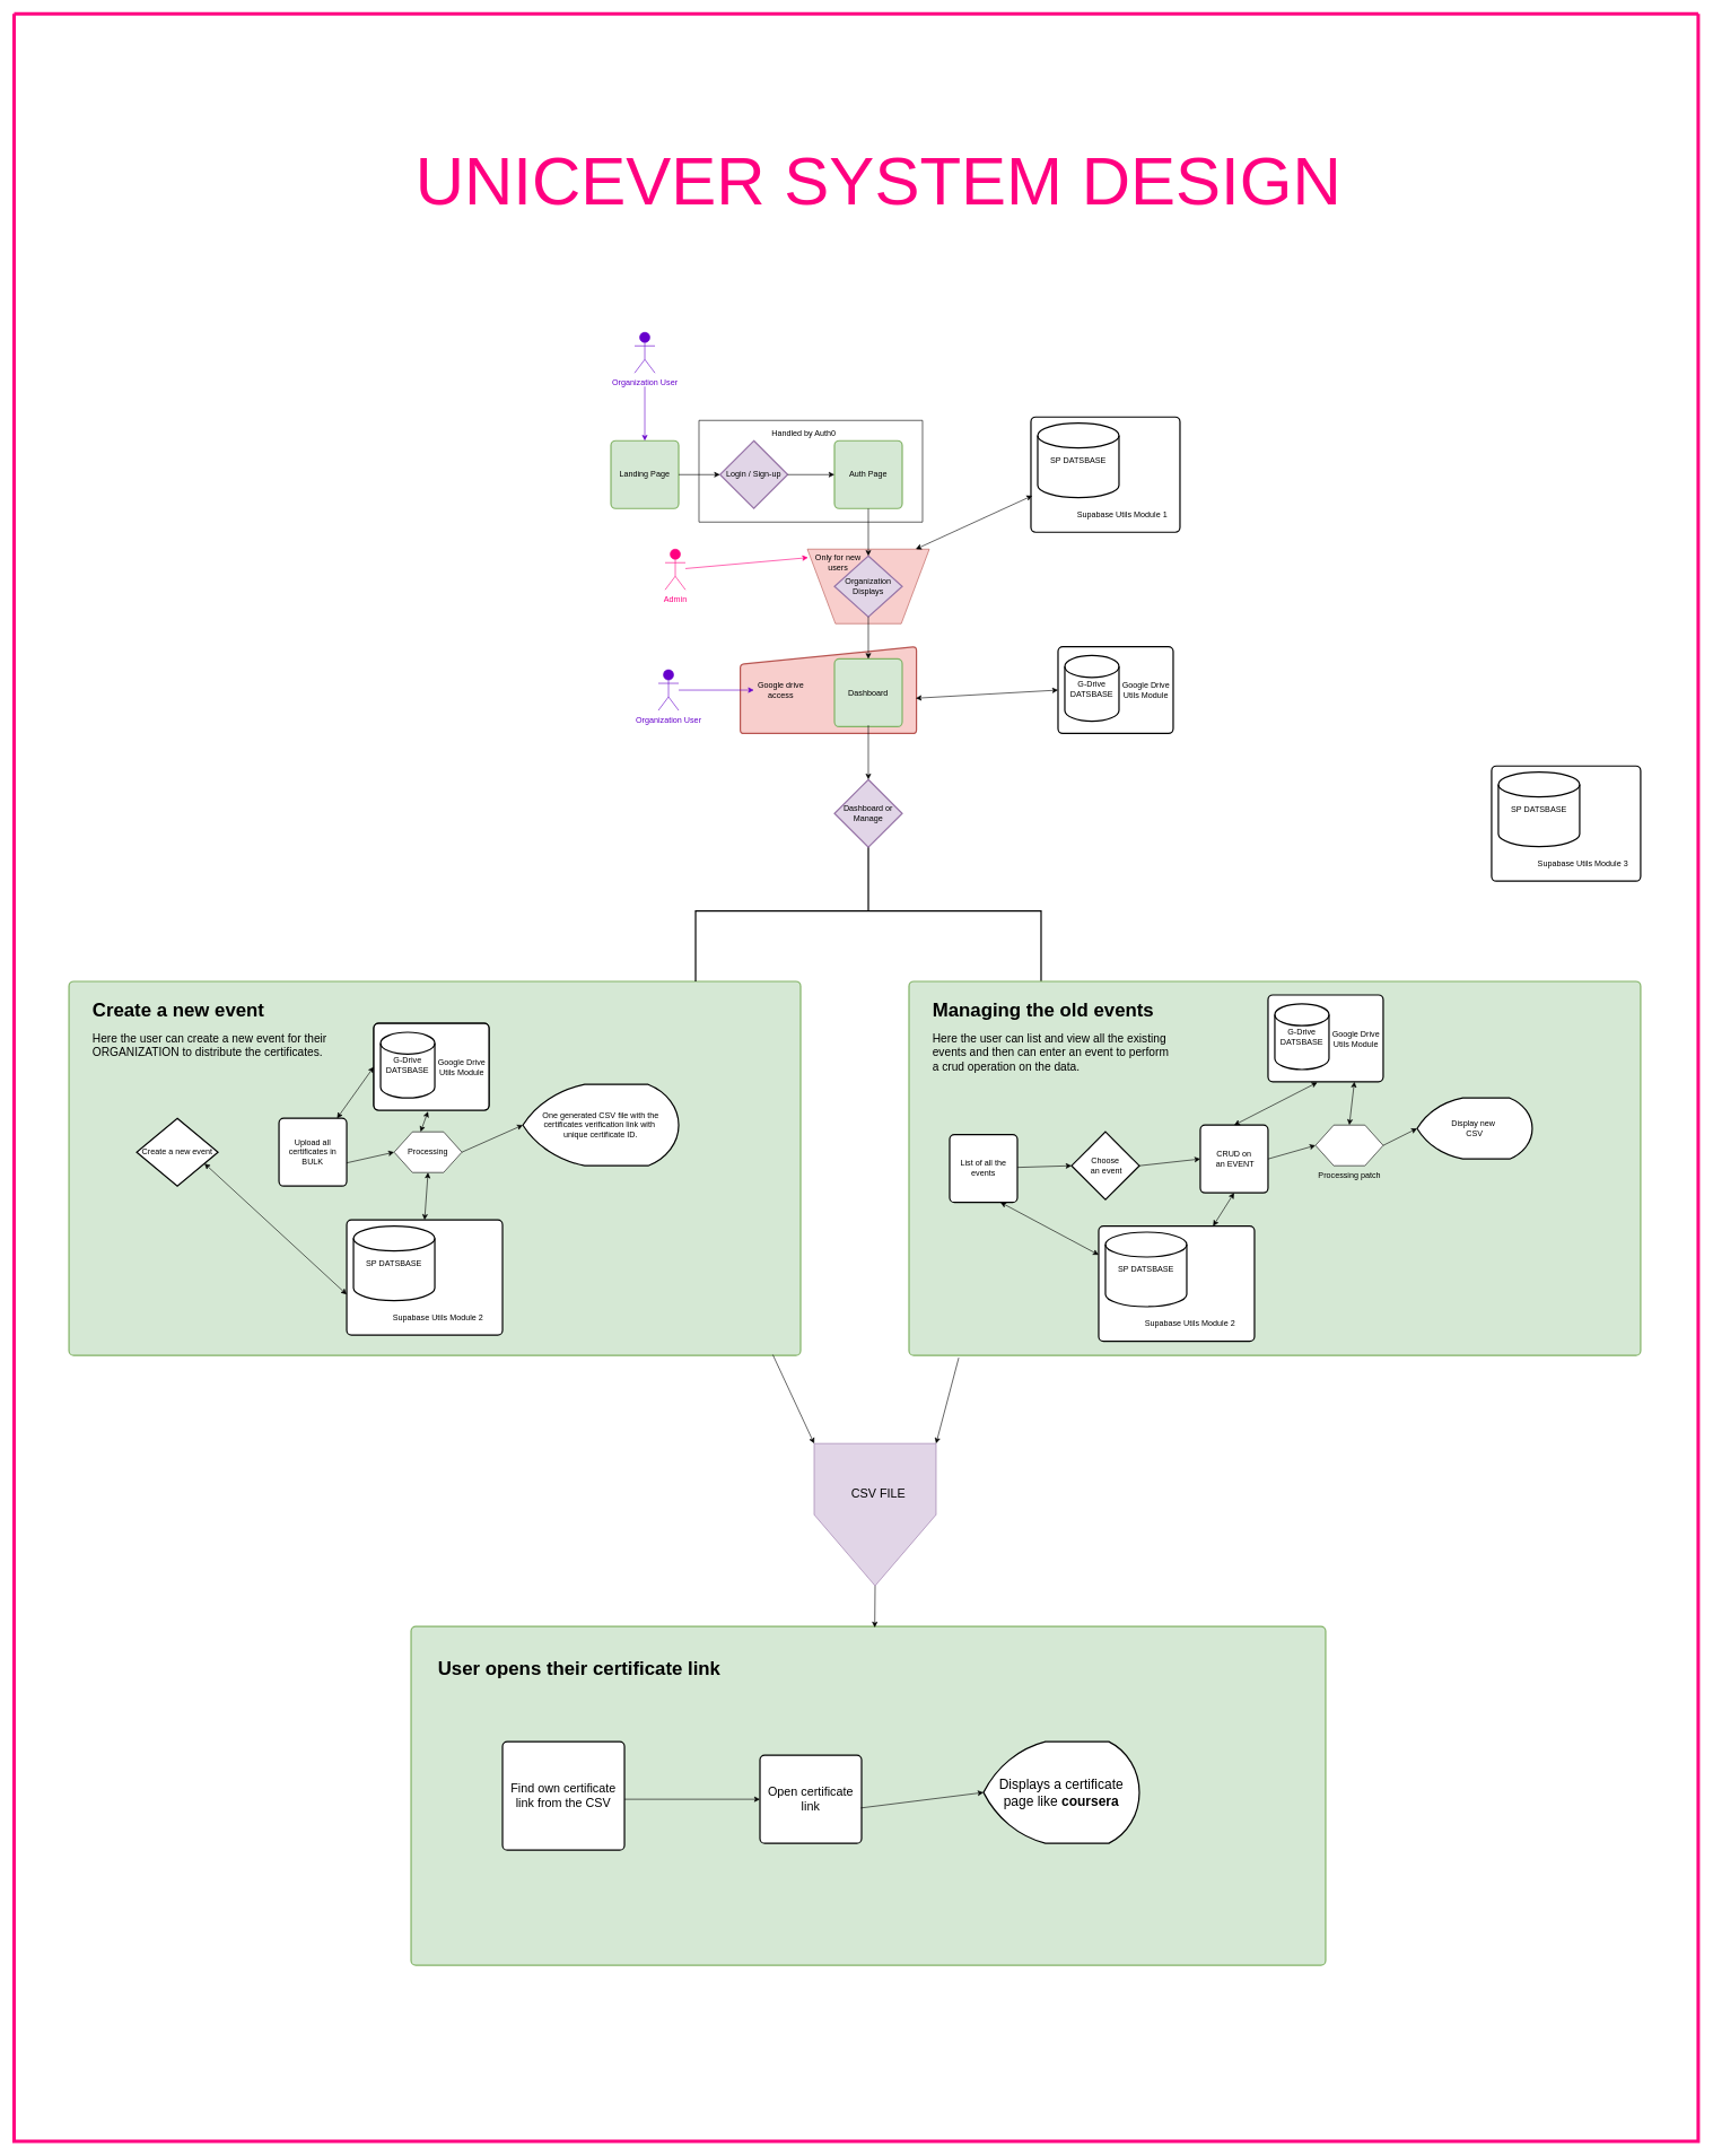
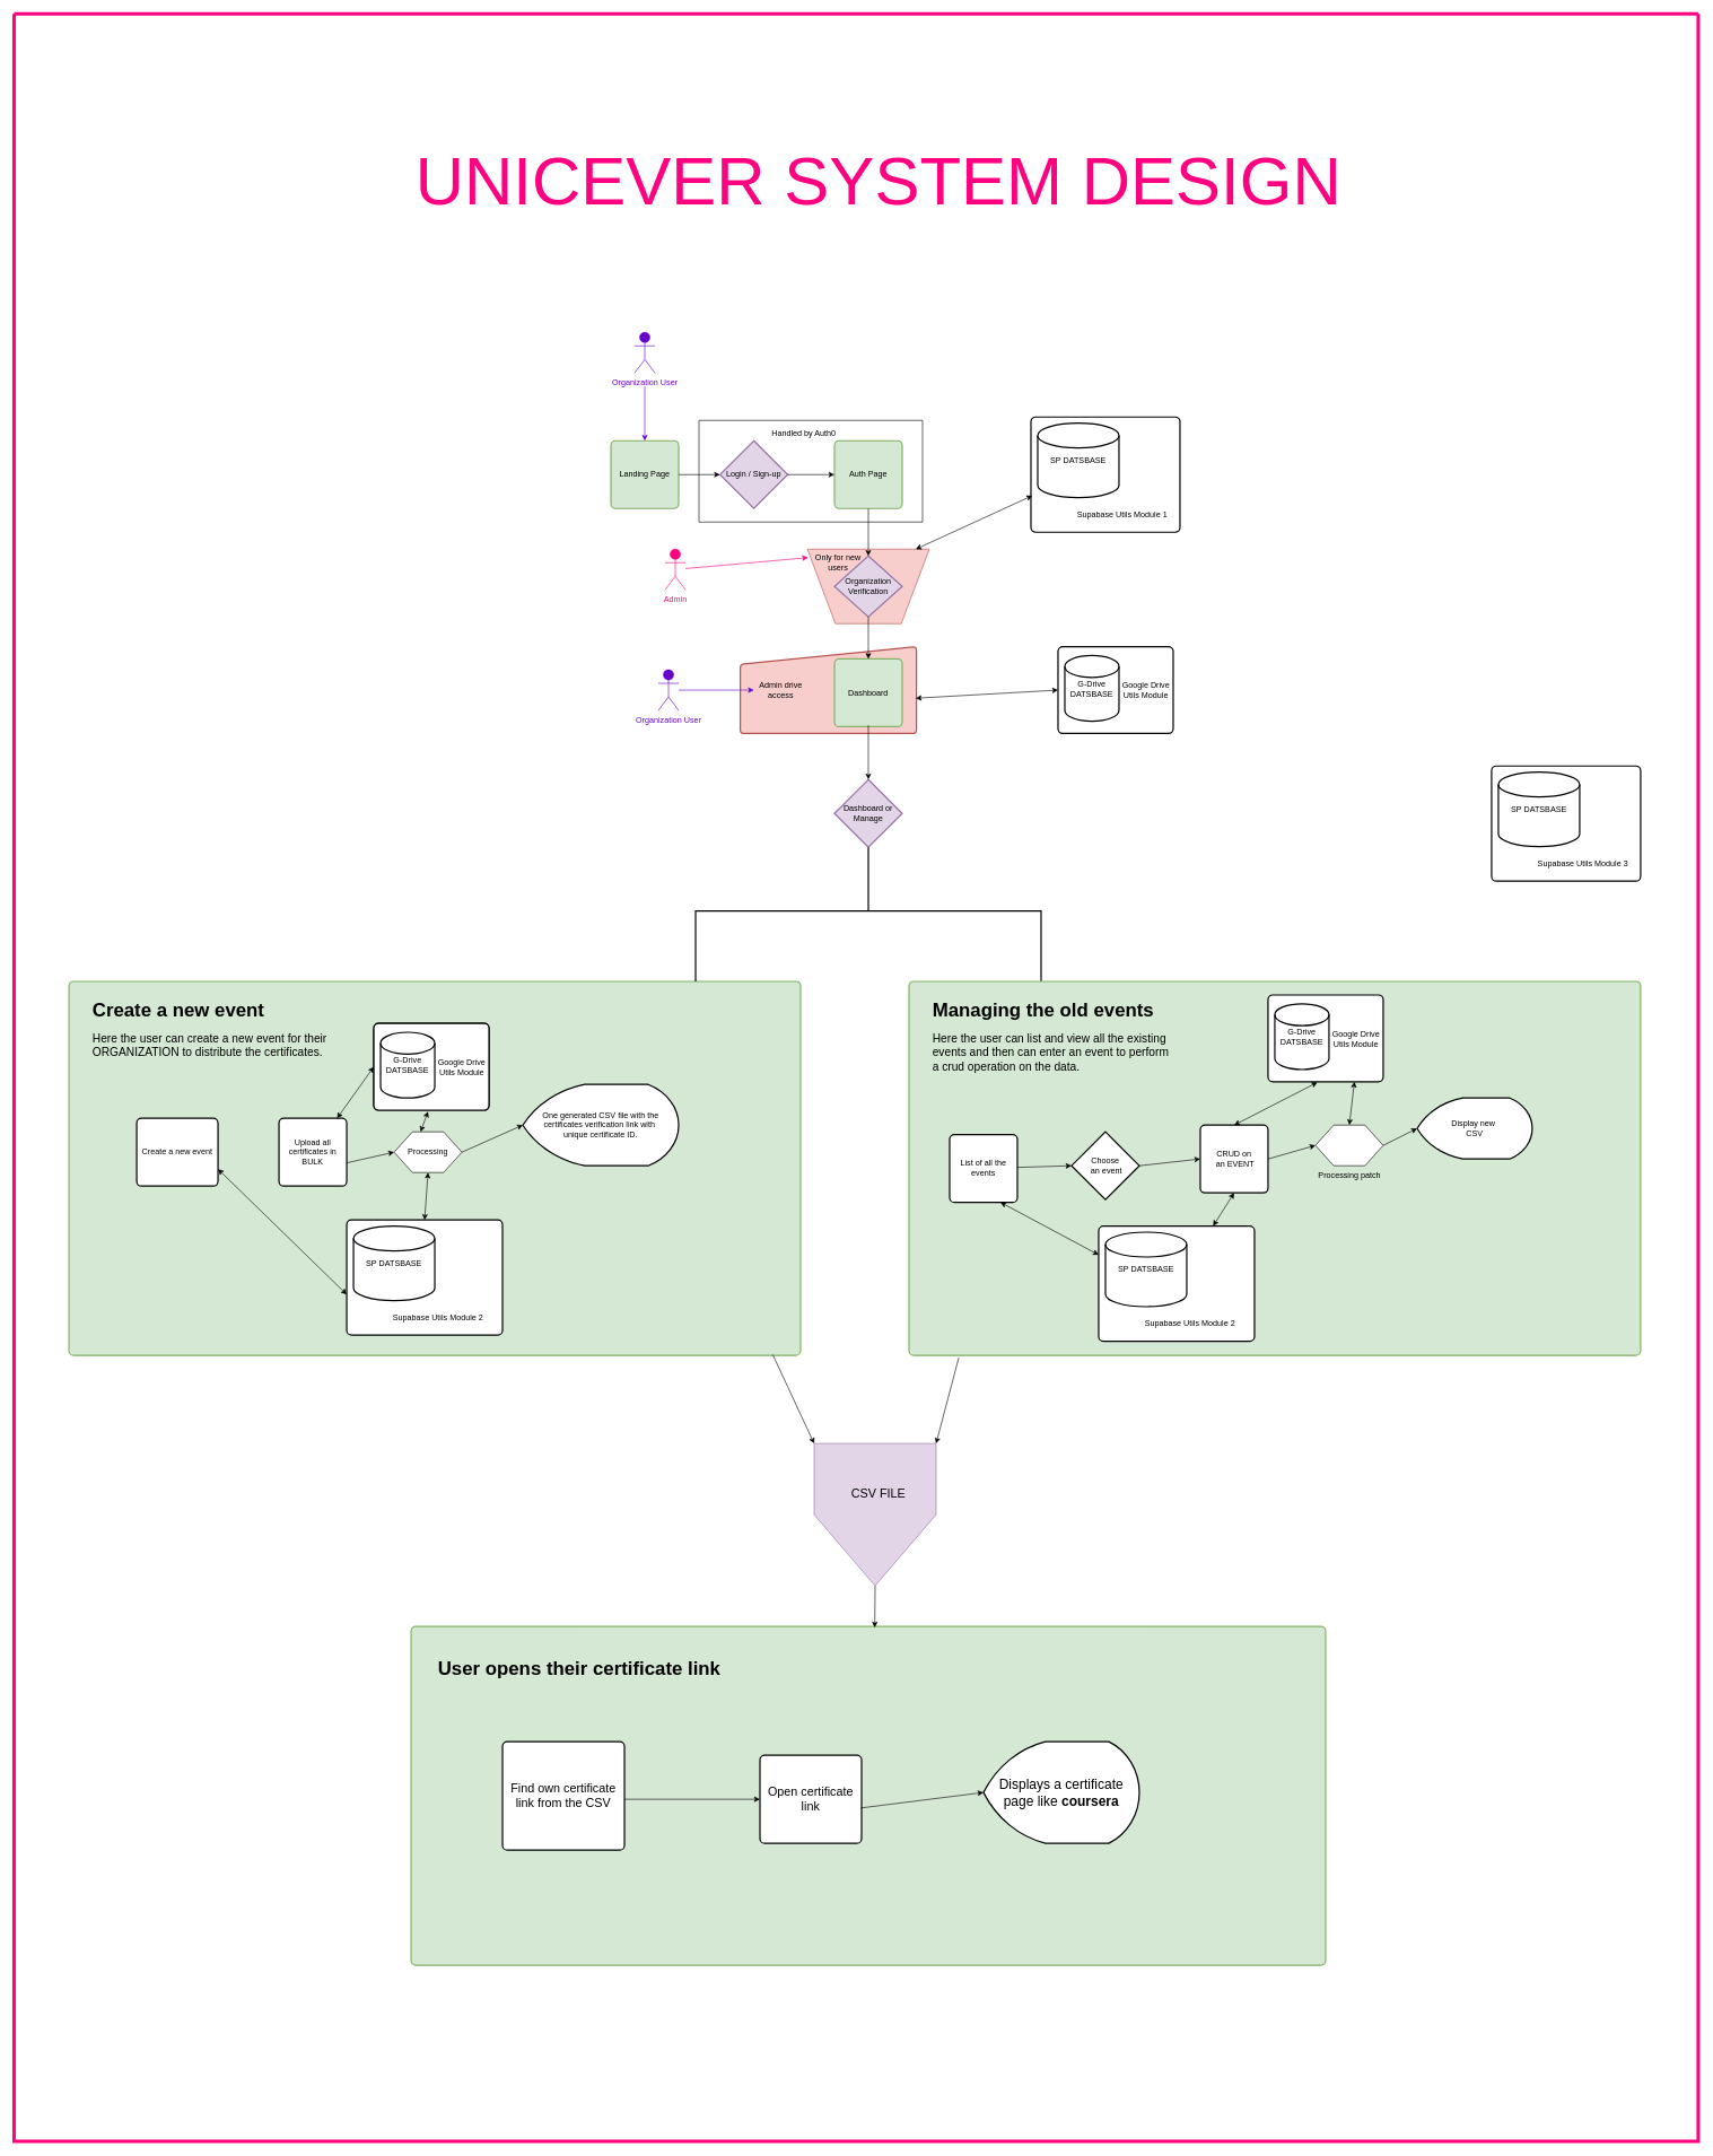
- <mxCell id="14" value="Organization Displays" style="rhombus;whiteSpace=wrap;html=1;fillColor=#e1d5e7;strokeColor=#9673a6;shadow=0;strokeWidth=2;" parent="1" vertex="1"><mxGeometry x="1231" y="820" width="100" height="90" as="geometry" /></mxCell>
+ <mxCell id="14" value="Organization Verification" style="rhombus;whiteSpace=wrap;html=1;fillColor=#e1d5e7;strokeColor=#9673a6;shadow=0;strokeWidth=2;" parent="1" vertex="1"><mxGeometry x="1231" y="820" width="100" height="90" as="geometry" /></mxCell>
- <mxCell id="26" value="Google drive access" style="text;html=1;strokeColor=none;fillColor=none;align=center;verticalAlign=middle;whiteSpace=wrap;rounded=0;" parent="1" vertex="1"><mxGeometry x="1112" y="1003" width="80" height="30" as="geometry" /></mxCell>
+ <mxCell id="26" value="Admin drive access" style="text;html=1;strokeColor=none;fillColor=none;align=center;verticalAlign=middle;whiteSpace=wrap;rounded=0;" parent="1" vertex="1"><mxGeometry x="1112" y="1003" width="80" height="30" as="geometry" /></mxCell>
- <mxCell id="31" value="Create a new event" style="rhombus;whiteSpace=wrap;html=1;absoluteArcSize=1;arcSize=14;strokeWidth=2;" parent="1" vertex="1"><mxGeometry x="201" y="1650" width="120" height="100" as="geometry" /></mxCell>
+ <mxCell id="31" value="Create a new event" style="rounded=1;whiteSpace=wrap;html=1;absoluteArcSize=1;arcSize=14;strokeWidth=2;" parent="1" vertex="1"><mxGeometry x="201" y="1650" width="120" height="100" as="geometry" /></mxCell>
